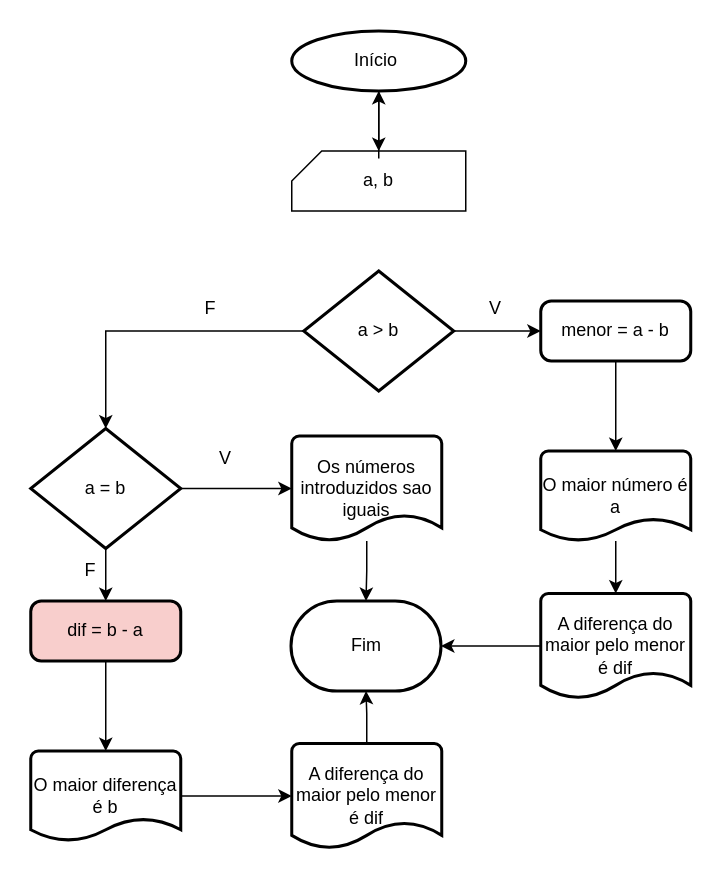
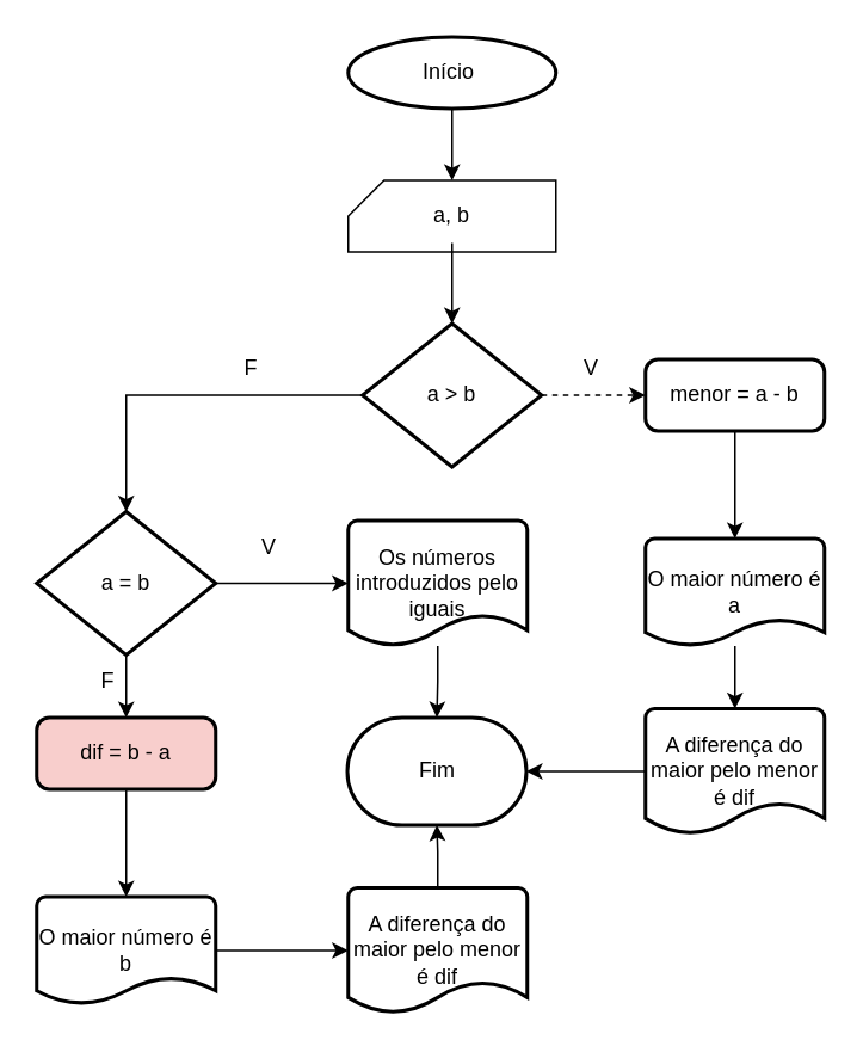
- <mxCell id="4" value="" style="edgeStyle=orthogonalEdgeStyle;rounded=0;orthogonalLoop=1;jettySize=auto;html=1;" edge="1" parent="1" source="5" target="2"><mxGeometry relative="1" as="geometry" /></mxCell>
+ <mxCell id="4" value="" style="edgeStyle=orthogonalEdgeStyle;rounded=0;orthogonalLoop=1;jettySize=auto;html=1;" edge="1" parent="1" source="5" target="9"><mxGeometry relative="1" as="geometry" /></mxCell>
- <mxCell id="7" value="" style="edgeStyle=orthogonalEdgeStyle;rounded=0;orthogonalLoop=1;jettySize=auto;html=1;" edge="1" parent="1" source="9" target="11"><mxGeometry relative="1" as="geometry" /></mxCell>
+ <mxCell id="7" value="" style="edgeStyle=orthogonalEdgeStyle;rounded=0;orthogonalLoop=1;jettySize=auto;html=1;dashed=1;" edge="1" parent="1" source="9" target="11"><mxGeometry relative="1" as="geometry" /></mxCell>
- <mxCell id="26" value="Os números introduzidos sao iguais" style="strokeWidth=2;html=1;shape=mxgraph.flowchart.document2;whiteSpace=wrap;size=0.25;" vertex="1" parent="1"><mxGeometry x="194" y="290" width="100" height="70" as="geometry" /></mxCell>
+ <mxCell id="26" value="Os números introduzidos pelo iguais" style="strokeWidth=2;html=1;shape=mxgraph.flowchart.document2;whiteSpace=wrap;size=0.25;" vertex="1" parent="1"><mxGeometry x="194" y="290" width="100" height="70" as="geometry" /></mxCell>
- <mxCell id="24" value="O maior diferença é b" style="strokeWidth=2;html=1;shape=mxgraph.flowchart.document2;whiteSpace=wrap;size=0.25;" vertex="1" parent="1"><mxGeometry x="20" y="500" width="100" height="60" as="geometry" /></mxCell>
+ <mxCell id="24" value="O maior número é b" style="strokeWidth=2;html=1;shape=mxgraph.flowchart.document2;whiteSpace=wrap;size=0.25;" vertex="1" parent="1"><mxGeometry x="20" y="500" width="100" height="60" as="geometry" /></mxCell>
